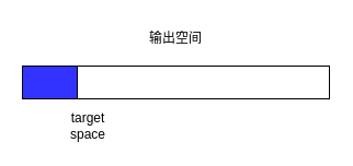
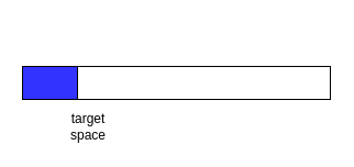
- <mxCell id="5" value="输出空间" style="text;html=1;strokeColor=none;fillColor=none;align=center;verticalAlign=middle;whiteSpace=wrap;rounded=0;" vertex="1" parent="1"><mxGeometry x="130" y="20" width="60" height="30" as="geometry" /></mxCell>
